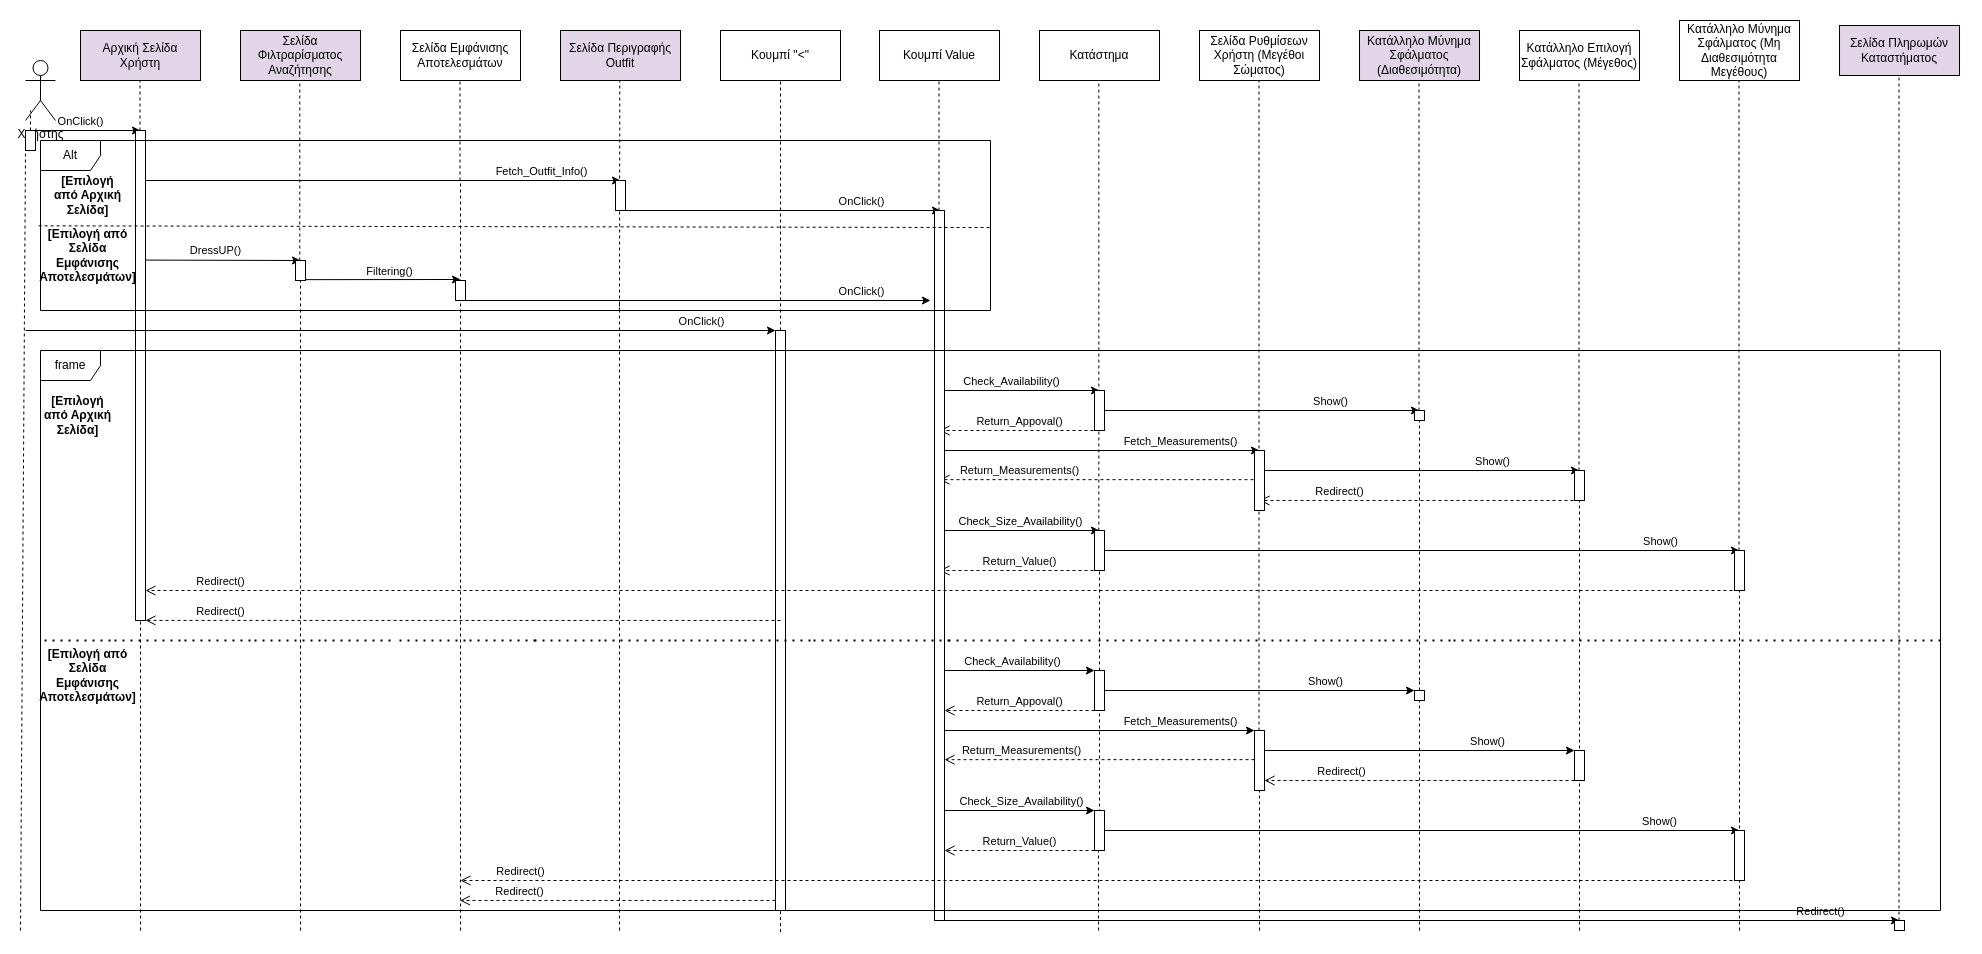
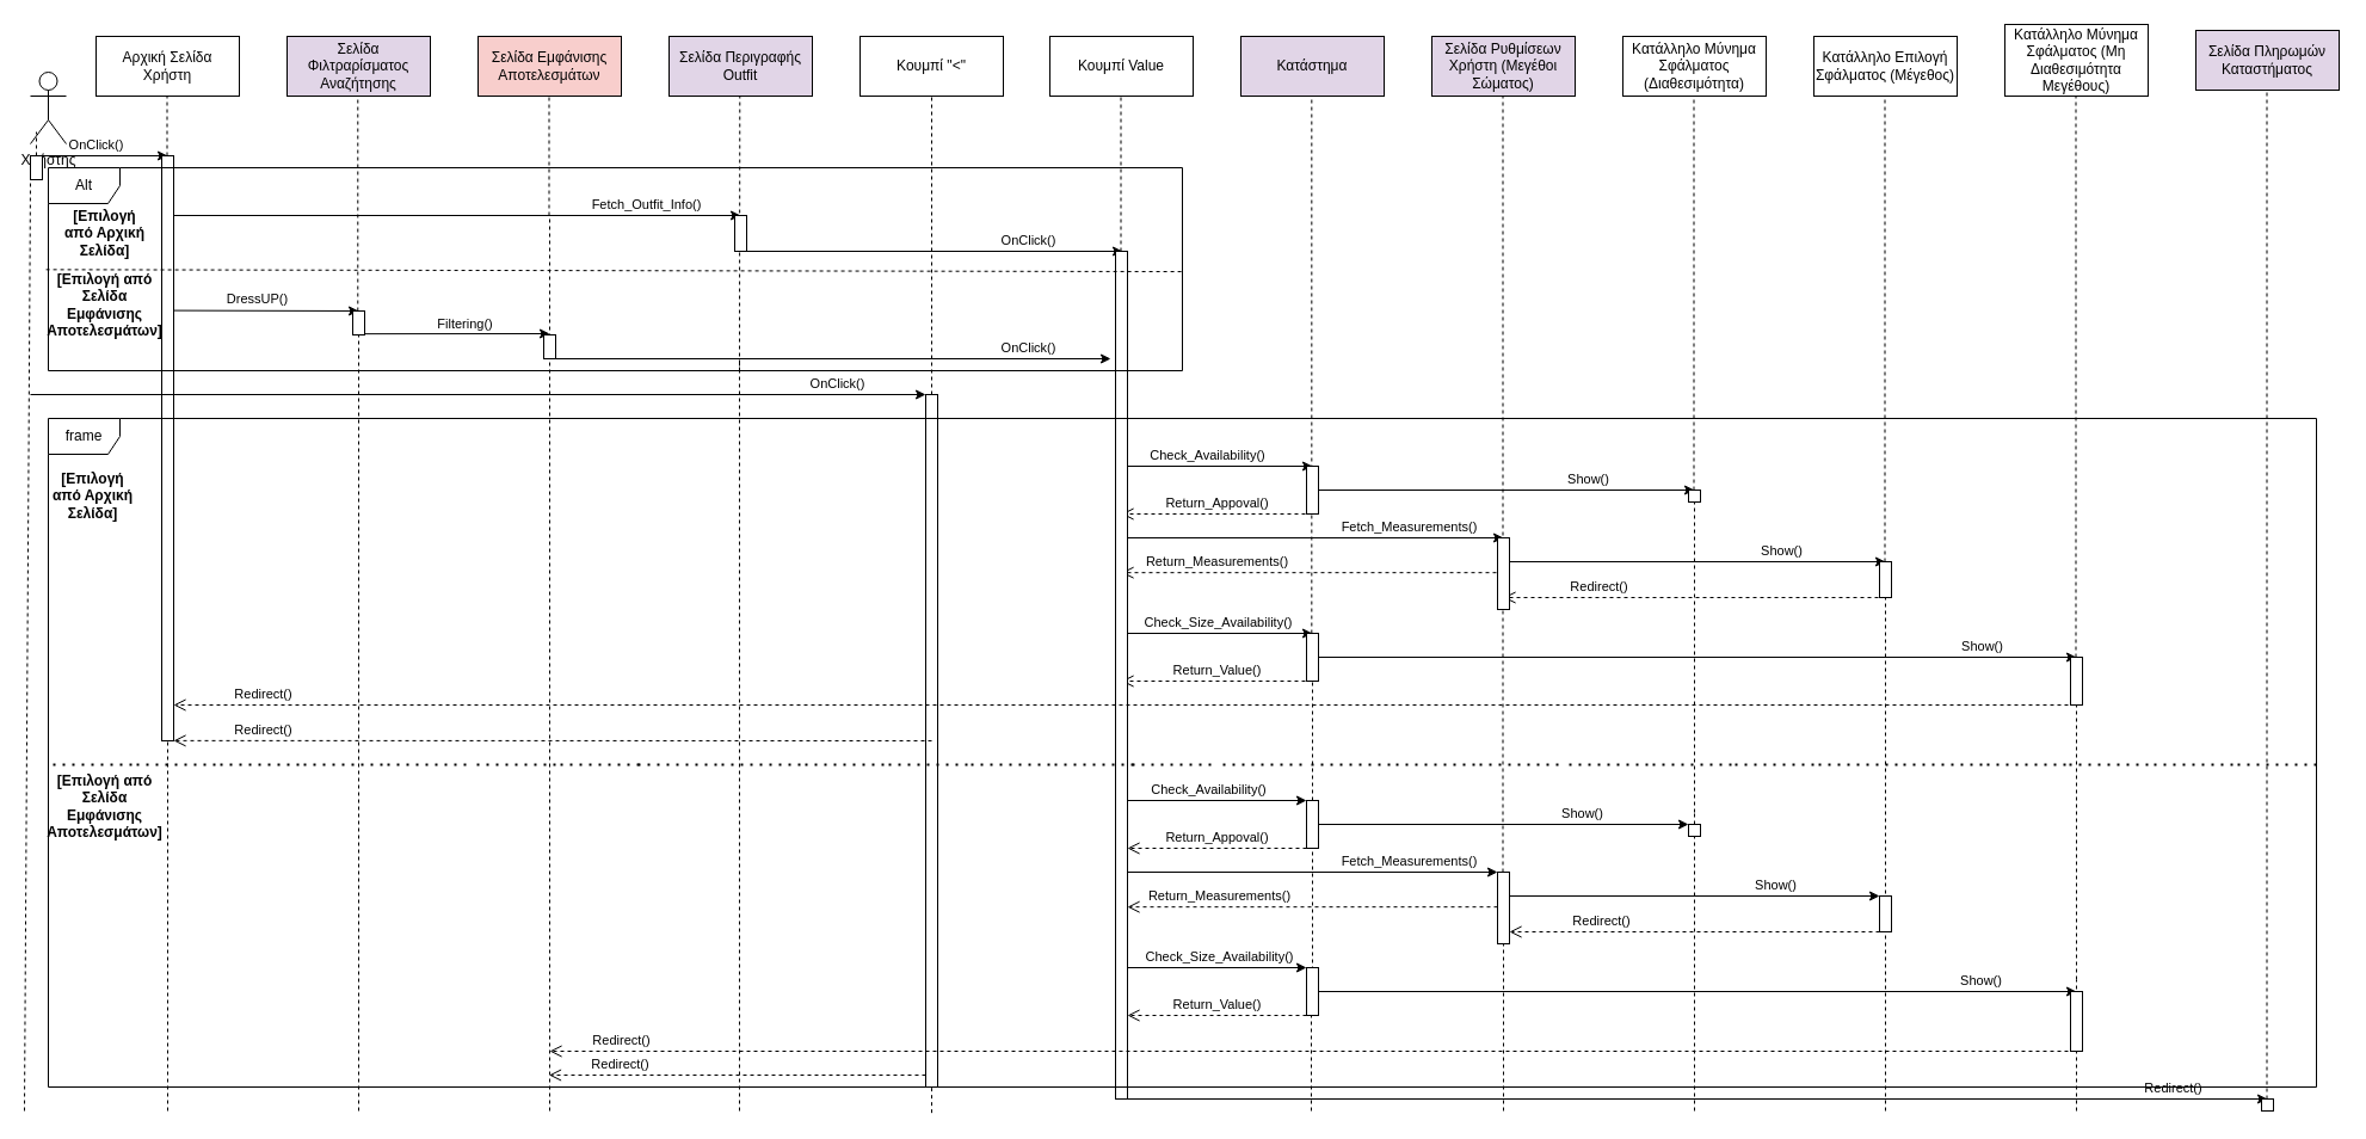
- <mxCell id="3" value="Αρχική Σελίδα Χρήστη" style="html=1;whiteSpace=wrap;fillColor=#e1d5e7;" parent="1" vertex="1"><mxGeometry x="80" y="30" width="120" height="50" as="geometry" /></mxCell>
+ <mxCell id="3" value="Αρχική Σελίδα Χρήστη" style="html=1;whiteSpace=wrap;" parent="1" vertex="1"><mxGeometry x="80" y="30" width="120" height="50" as="geometry" /></mxCell>
- <mxCell id="46" value="Σελίδα Εμφάνισης Αποτελεσμάτων" style="html=1;whiteSpace=wrap;" parent="1" vertex="1"><mxGeometry x="400" y="30" width="120" height="50" as="geometry" /></mxCell>
+ <mxCell id="46" value="Σελίδα Εμφάνισης Αποτελεσμάτων" style="html=1;whiteSpace=wrap;fillColor=#f8cecc;" parent="1" vertex="1"><mxGeometry x="400" y="30" width="120" height="50" as="geometry" /></mxCell>
- <mxCell id="24" value="Κατάστημα" style="html=1;whiteSpace=wrap;" parent="1" vertex="1"><mxGeometry x="1039.01" y="30" width="120" height="50" as="geometry" /></mxCell>
+ <mxCell id="24" value="Κατάστημα" style="html=1;whiteSpace=wrap;fillColor=#e1d5e7;" parent="1" vertex="1"><mxGeometry x="1039.01" y="30" width="120" height="50" as="geometry" /></mxCell>
- <mxCell id="32" value="Σελίδα Ρυθμίσεων Χρήστη (Μεγέθοι Σώματος)" style="html=1;whiteSpace=wrap;" parent="1" vertex="1"><mxGeometry x="1199.01" y="30" width="120" height="50" as="geometry" /></mxCell>
+ <mxCell id="32" value="Σελίδα Ρυθμίσεων Χρήστη (Μεγέθοι Σώματος)" style="html=1;whiteSpace=wrap;fillColor=#e1d5e7;" parent="1" vertex="1"><mxGeometry x="1199.01" y="30" width="120" height="50" as="geometry" /></mxCell>
- <mxCell id="18" value="Κατάλληλο Μύνημα Σφάλματος (Διαθεσιμότητα)" style="html=1;whiteSpace=wrap;fillColor=#e1d5e7;" parent="1" vertex="1"><mxGeometry x="1359.01" y="30" width="120" height="50" as="geometry" /></mxCell>
+ <mxCell id="18" value="Κατάλληλο Μύνημα Σφάλματος (Διαθεσιμότητα)" style="html=1;whiteSpace=wrap;" parent="1" vertex="1"><mxGeometry x="1359.01" y="30" width="120" height="50" as="geometry" /></mxCell>
